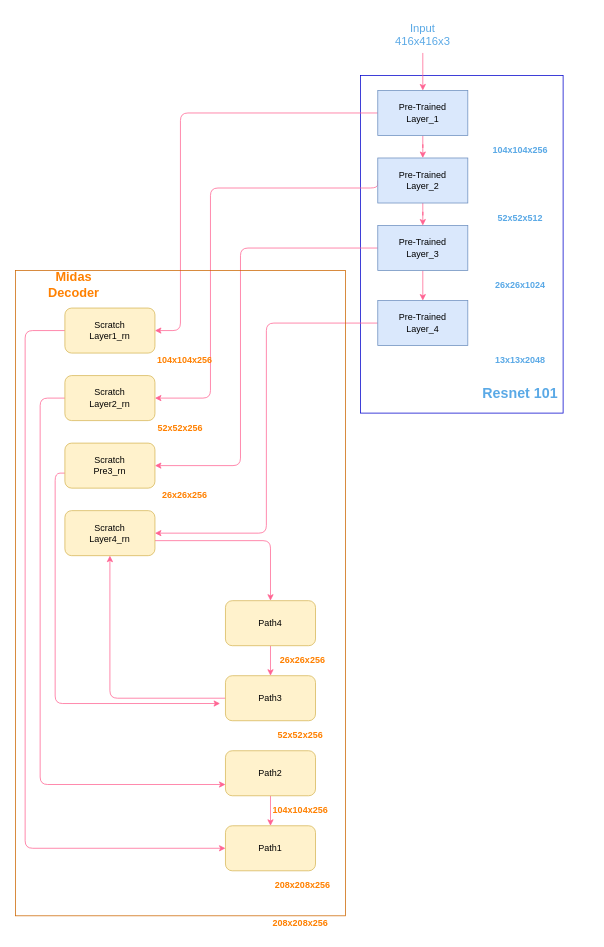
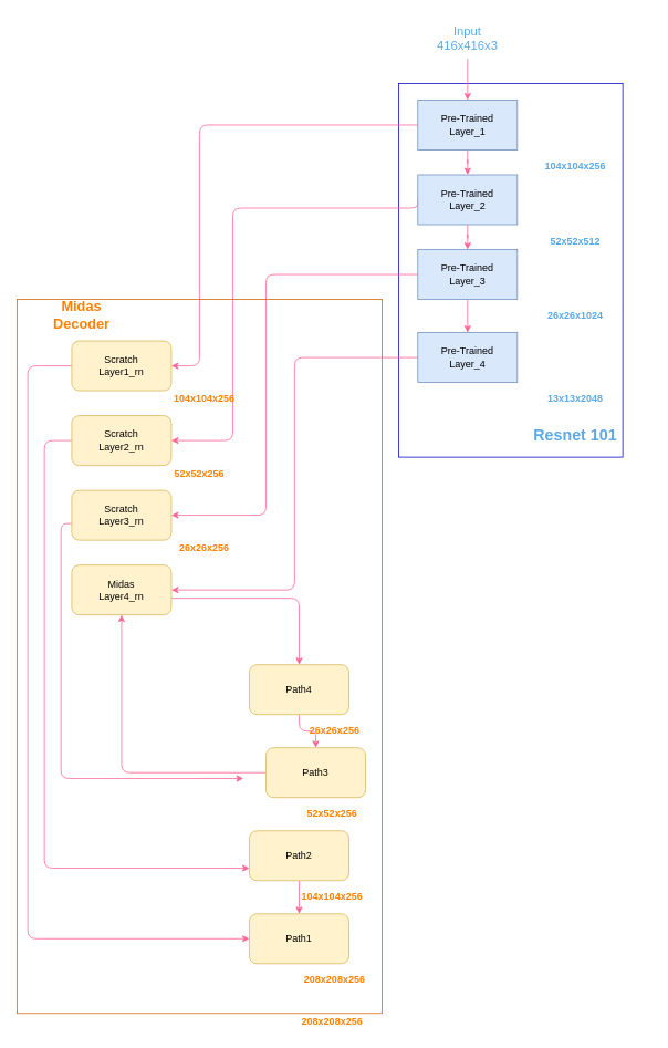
- <mxCell id="28" value="Scratch&lt;br&gt;Pre3_rn" style="rounded=1;whiteSpace=wrap;html=1;sketch=0;strokeColor=#d6b656;fillColor=#fff2cc;" vertex="1" parent="1"><mxGeometry x="86" y="590" width="120" height="60" as="geometry" /></mxCell>
+ <mxCell id="28" value="Scratch&lt;br&gt;Layer3_rn" style="rounded=1;whiteSpace=wrap;html=1;sketch=0;strokeColor=#d6b656;fillColor=#fff2cc;" vertex="1" parent="1"><mxGeometry x="86" y="590" width="120" height="60" as="geometry" /></mxCell>
- <mxCell id="30" value="Scratch&lt;br&gt;Layer4_rn" style="rounded=1;whiteSpace=wrap;html=1;sketch=0;strokeColor=#d6b656;fillColor=#fff2cc;" vertex="1" parent="1"><mxGeometry x="86" y="680" width="120" height="60" as="geometry" /></mxCell>
+ <mxCell id="30" value="Midas&lt;br&gt;Layer4_rn" style="rounded=1;whiteSpace=wrap;html=1;sketch=0;strokeColor=#d6b656;fillColor=#fff2cc;" vertex="1" parent="1"><mxGeometry x="86" y="680" width="120" height="60" as="geometry" /></mxCell>
- <mxCell id="34" value="Path3" style="rounded=1;whiteSpace=wrap;html=1;sketch=0;strokeColor=#d6b656;fillColor=#fff2cc;" vertex="1" parent="1"><mxGeometry x="300" y="900" width="120" height="60" as="geometry" /></mxCell>
+ <mxCell id="34" value="Path3" style="rounded=1;whiteSpace=wrap;html=1;sketch=0;strokeColor=#d6b656;fillColor=#fff2cc;" vertex="1" parent="1"><mxGeometry x="320" y="900" width="120" height="60" as="geometry" /></mxCell>
